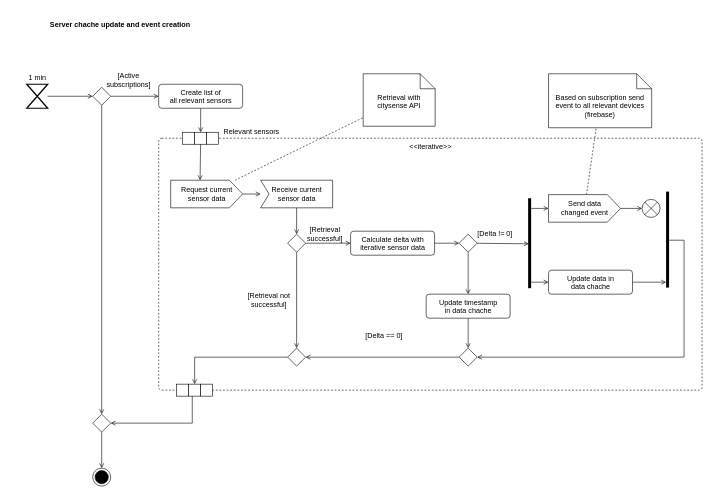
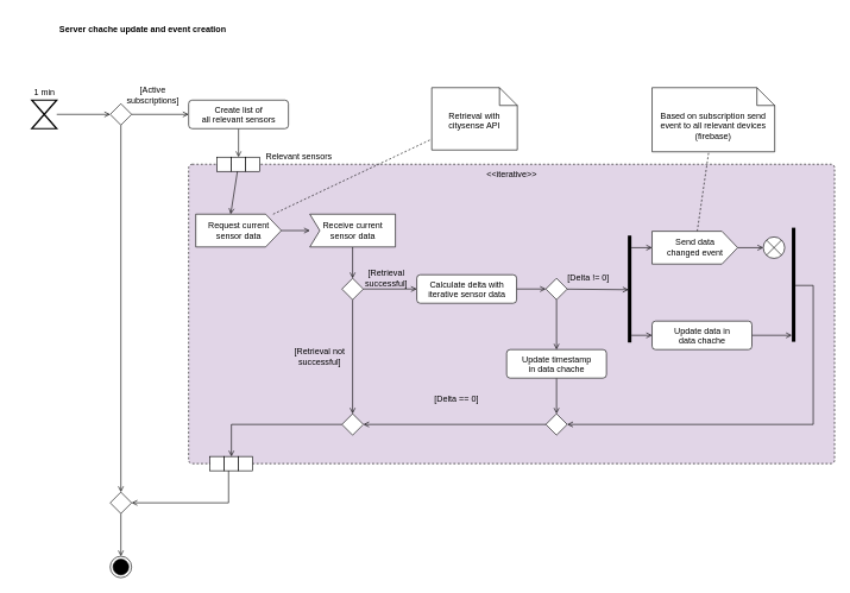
- <mxCell id="25" value="Request current&lt;br&gt;sensor data" style="html=1;shadow=0;dashed=0;align=center;verticalAlign=middle;shape=mxgraph.arrows2.arrow;dy=0;dx=22;notch=0;" vertex="1" parent="1"><mxGeometry x="284" y="300" width="120" height="46" as="geometry" /></mxCell>
+ <mxCell id="25" value="Request current&lt;br&gt;sensor data" style="html=1;shadow=0;dashed=0;align=center;verticalAlign=middle;shape=mxgraph.arrows2.arrow;dy=0;dx=22;notch=0;" vertex="1" parent="1"><mxGeometry x="274" y="300" width="120" height="46" as="geometry" /></mxCell>
- <mxCell id="5" value="&amp;lt;&amp;lt;iterative&amp;gt;&amp;gt;" style="html=1;align=center;verticalAlign=top;rounded=1;absoluteArcSize=1;arcSize=10;dashed=1;" vertex="1" parent="1"><mxGeometry x="264" y="230" width="906" height="420" as="geometry" /></mxCell>
+ <mxCell id="5" value="&amp;lt;&amp;lt;iterative&amp;gt;&amp;gt;" style="html=1;align=center;verticalAlign=top;rounded=1;absoluteArcSize=1;arcSize=10;dashed=1;fillColor=#e1d5e7;" vertex="1" parent="1"><mxGeometry x="264" y="230" width="906" height="420" as="geometry" /></mxCell>
